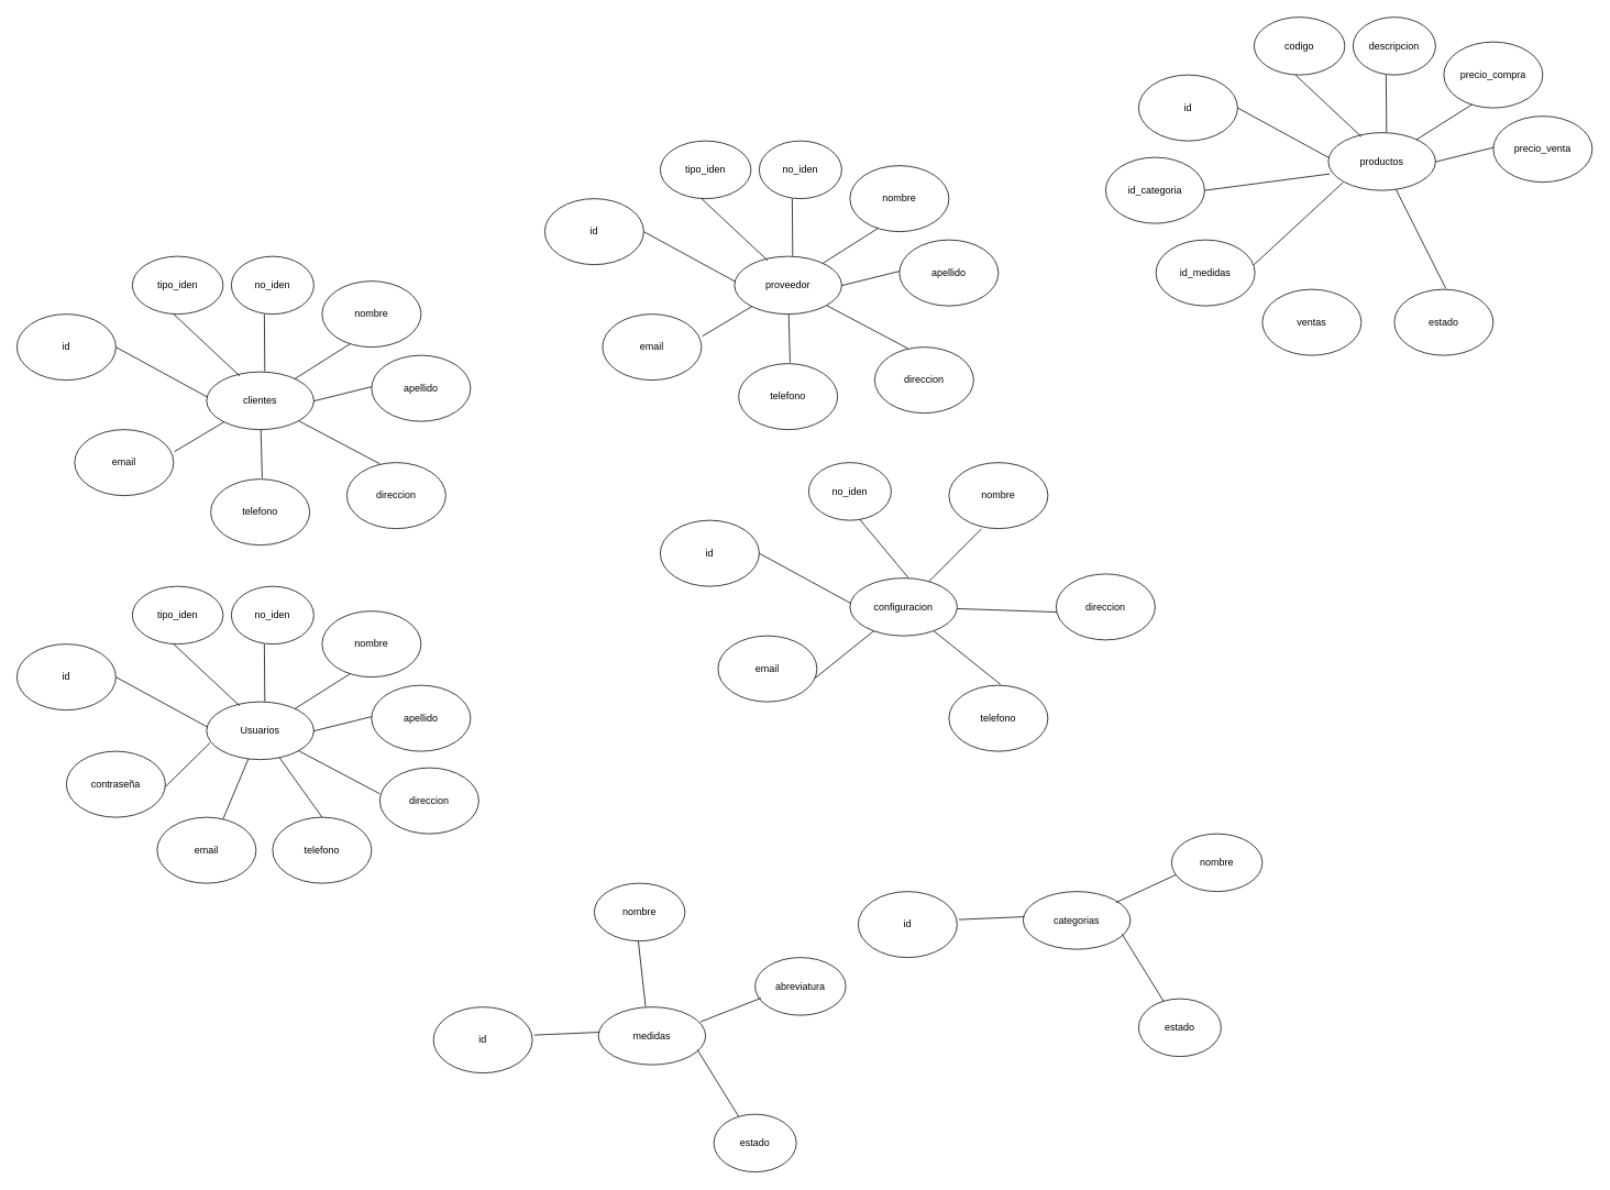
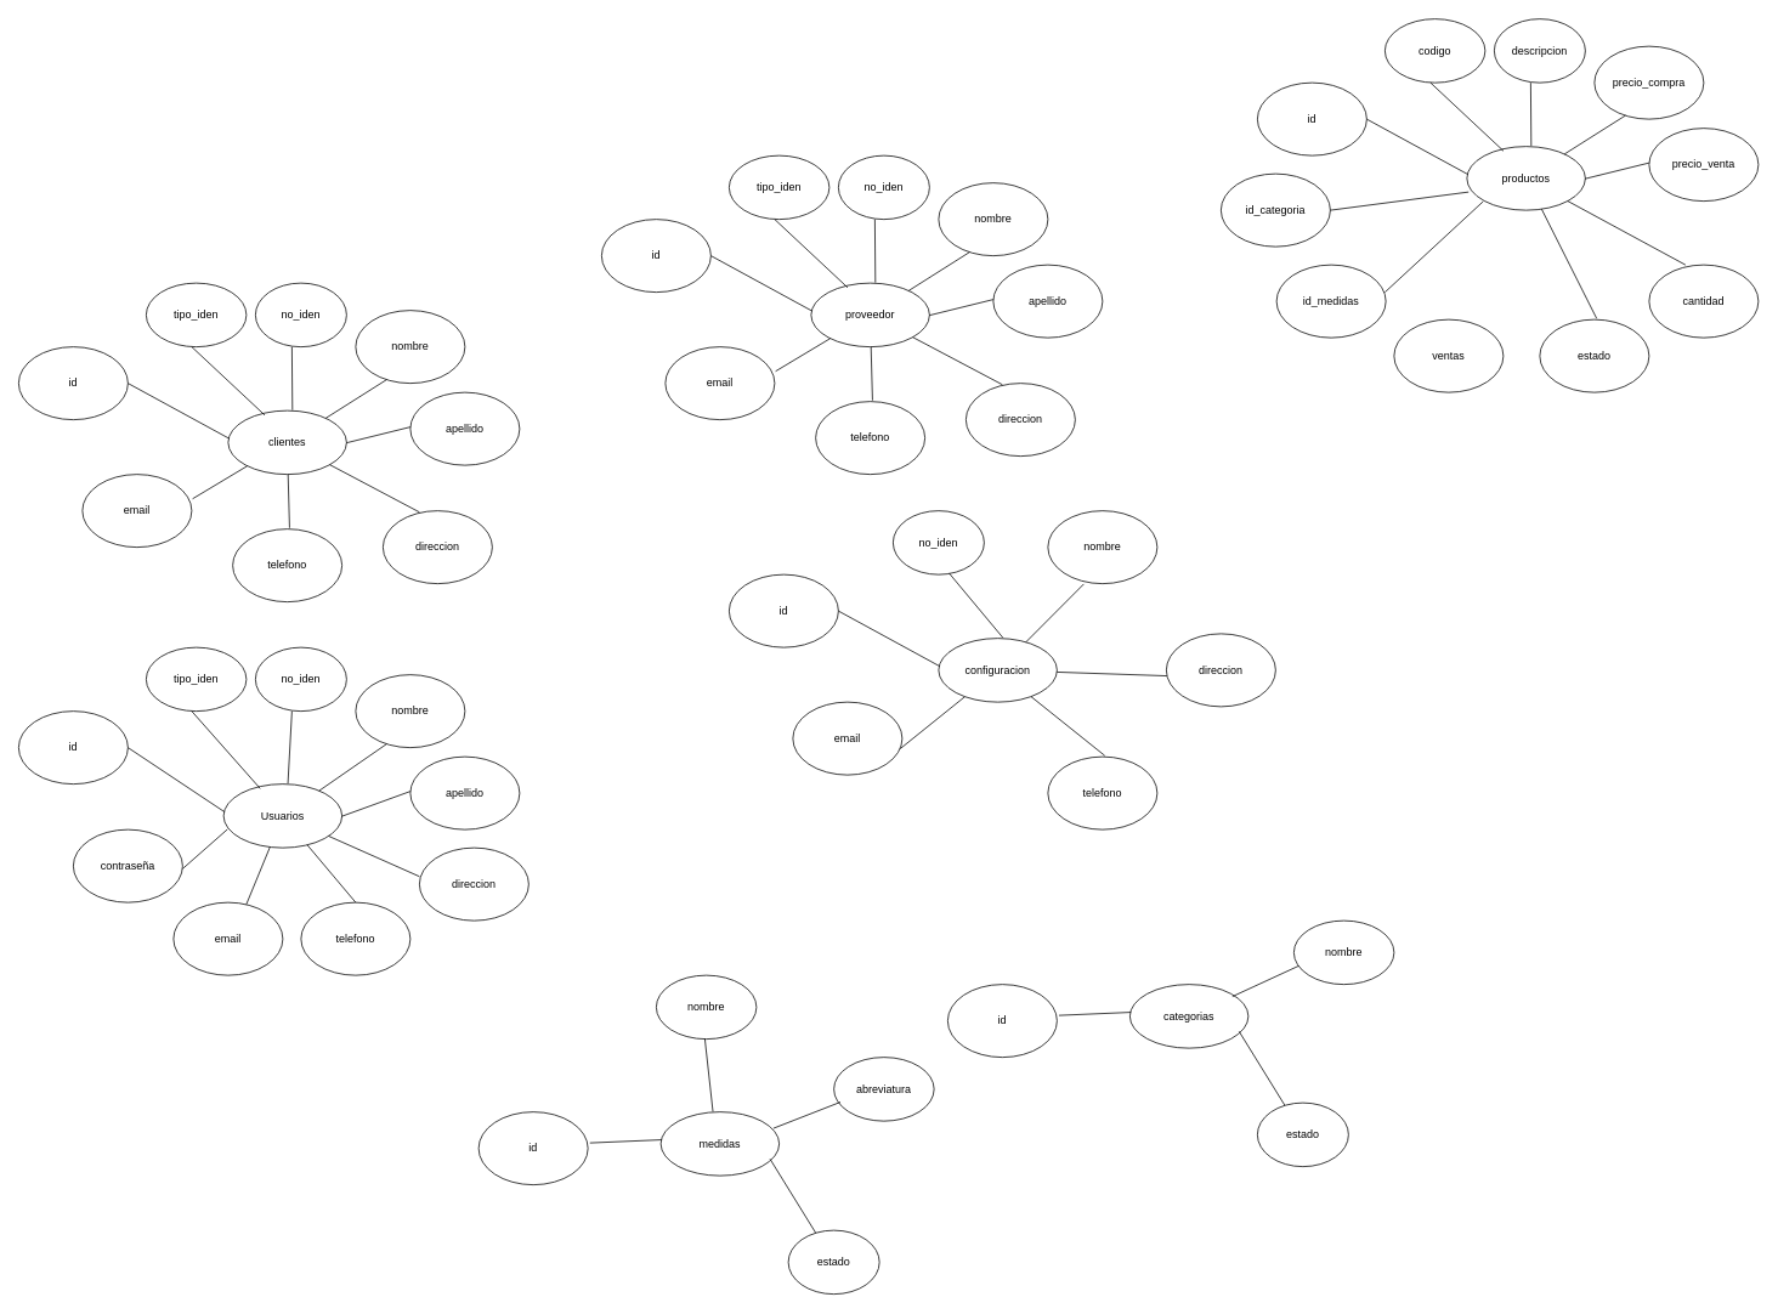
+ <mxCell id="94" value="" style="endArrow=none;html=1;rounded=0;entryX=0.333;entryY=0;entryDx=0;entryDy=0;entryPerimeter=0;" parent="1" source="84" target="89" edge="1"><mxGeometry width="50" height="50" relative="1" as="geometry"><mxPoint x="1750" y="288.5" as="sourcePoint" /><mxPoint x="1820" y="271.5" as="targetPoint" /></mxGeometry></mxCell>
+ <mxCell id="89" value="cantidad" style="ellipse;whiteSpace=wrap;html=1;" parent="1" vertex="1"><mxGeometry x="1810" y="290" width="120" height="80" as="geometry" /></mxCell>
- <mxCell id="2" value="Usuarios" style="ellipse;whiteSpace=wrap;html=1;" parent="1" vertex="1"><mxGeometry x="250" y="850" width="130" height="70" as="geometry" /></mxCell>
+ <mxCell id="2" value="Usuarios" style="ellipse;whiteSpace=wrap;html=1;" parent="1" vertex="1"><mxGeometry x="245" y="860" width="130" height="70" as="geometry" /></mxCell>
